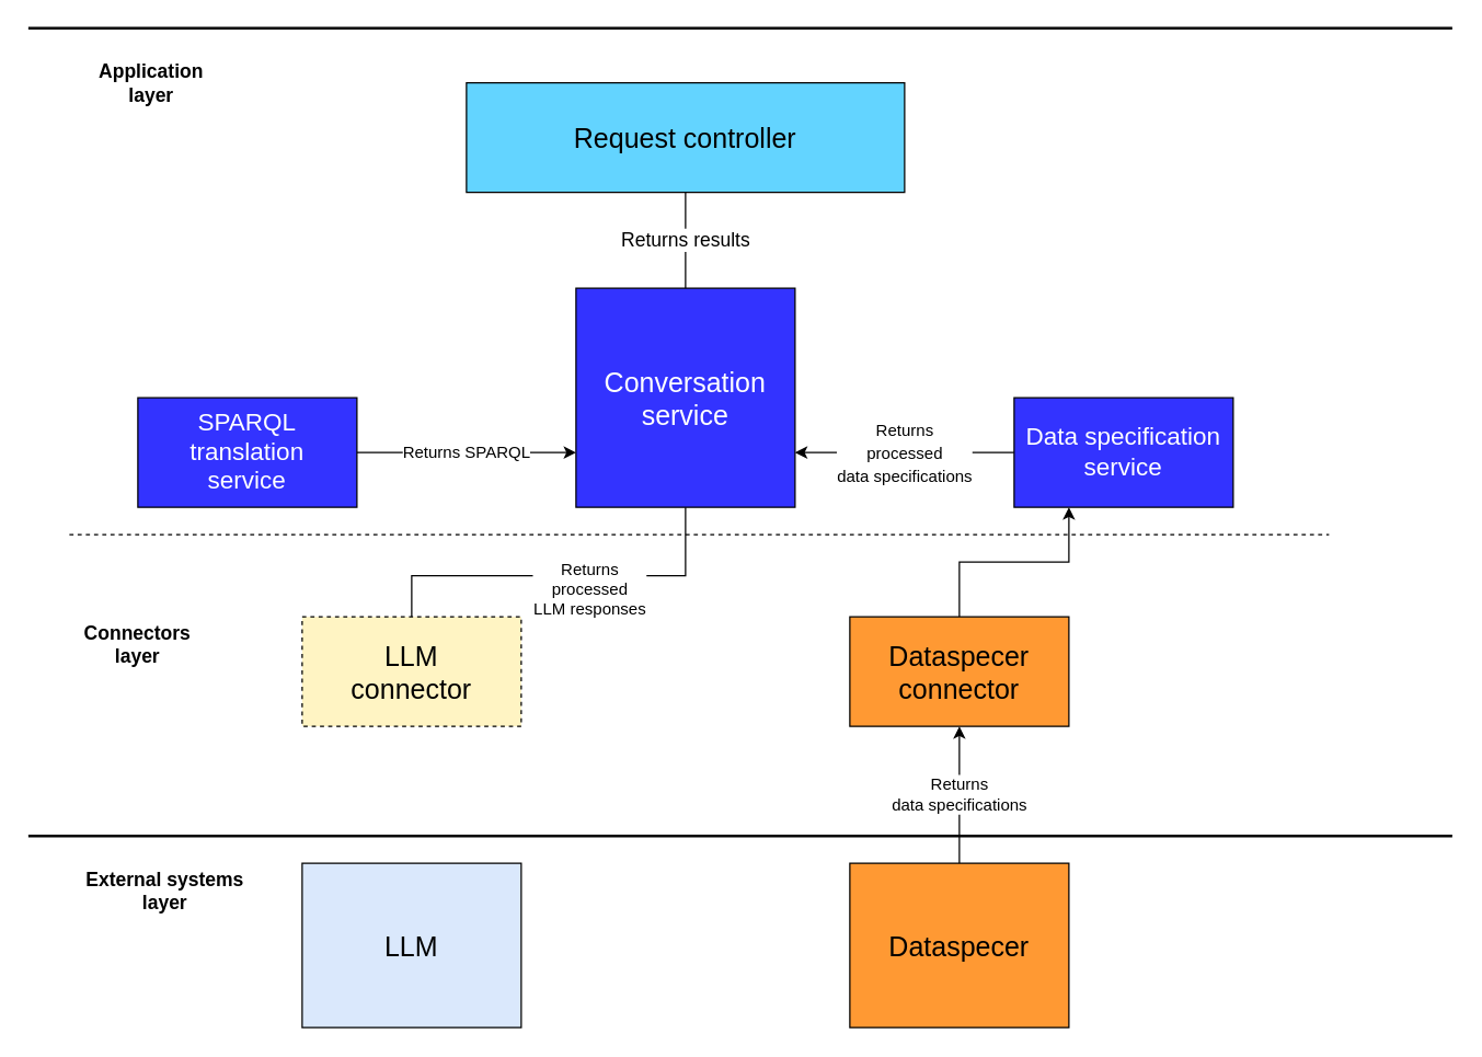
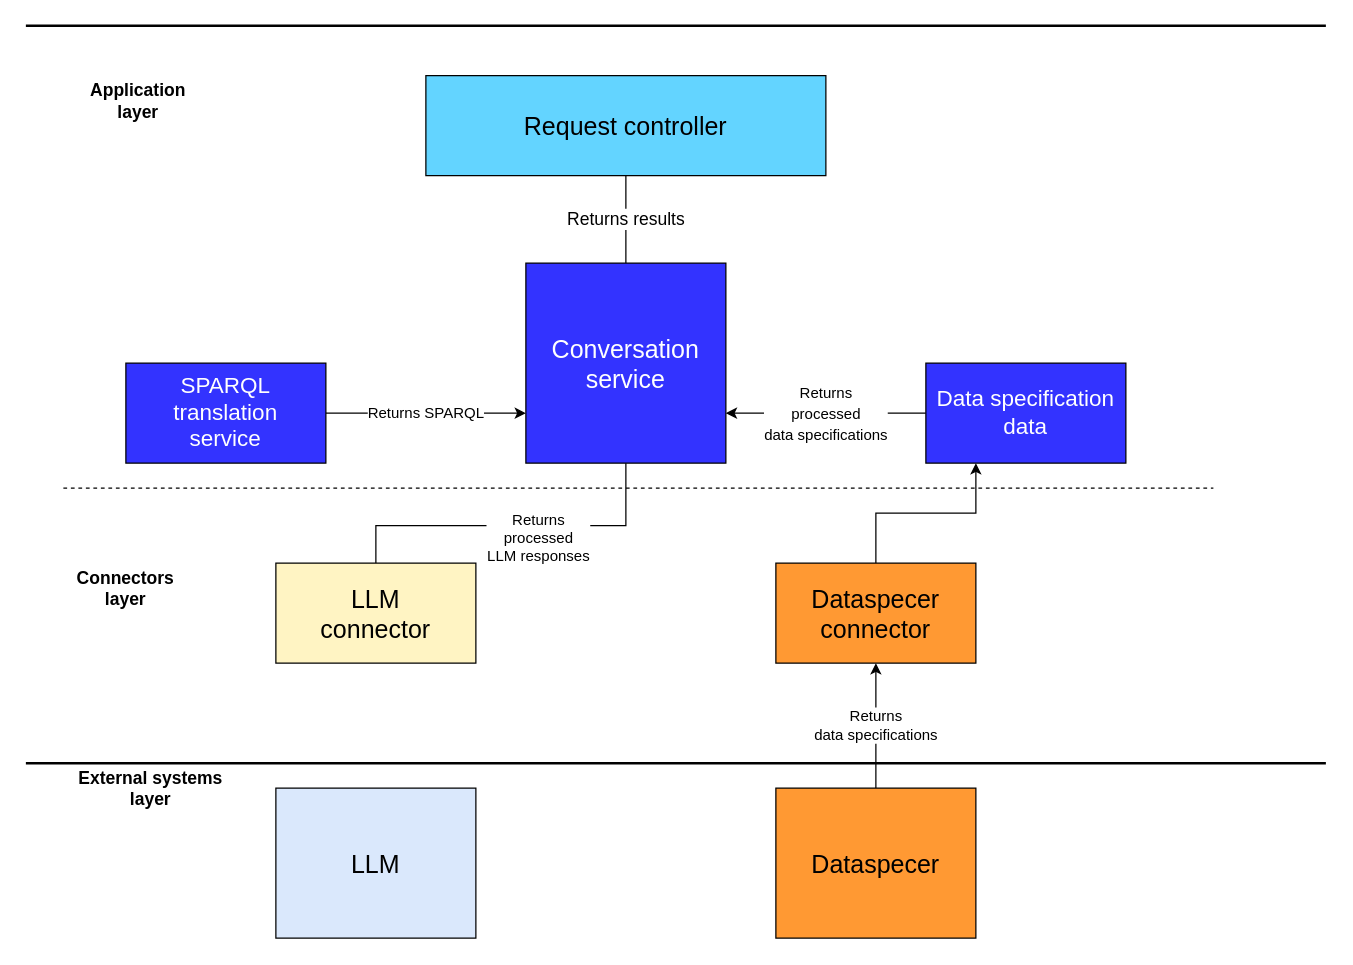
- <mxCell id="18" value="&lt;b&gt;Application&lt;/b&gt;&lt;br&gt;&lt;div&gt;&lt;b&gt;layer&lt;/b&gt;&lt;/div&gt;" style="text;strokeColor=none;align=center;fillColor=none;html=1;verticalAlign=middle;whiteSpace=wrap;rounded=0;fontSize=14;" parent="1" vertex="1"><mxGeometry x="50" y="20" width="120" height="80" as="geometry" /></mxCell>
+ <mxCell id="18" value="&lt;b&gt;Application&lt;/b&gt;&lt;br&gt;&lt;div&gt;&lt;b&gt;layer&lt;/b&gt;&lt;/div&gt;" style="text;strokeColor=none;align=center;fillColor=none;html=1;verticalAlign=middle;whiteSpace=wrap;rounded=0;fontSize=14;" parent="1" vertex="1"><mxGeometry x="50" y="40" width="120" height="80" as="geometry" /></mxCell>
- <mxCell id="9" value="&lt;font style=&quot;color: rgb(255, 255, 255);&quot;&gt;Data specification service&lt;/font&gt;" style="rounded=0;whiteSpace=wrap;html=1;fontSize=18;fillColor=#3333FF;" parent="1" vertex="1"><mxGeometry x="740" y="290" width="160" height="80" as="geometry" /></mxCell>
+ <mxCell id="9" value="&lt;font style=&quot;color: rgb(255, 255, 255);&quot;&gt;Data specification data&lt;/font&gt;" style="rounded=0;whiteSpace=wrap;html=1;fontSize=18;fillColor=#3333FF;" parent="1" vertex="1"><mxGeometry x="740" y="290" width="160" height="80" as="geometry" /></mxCell>
- <mxCell id="7" value="LLM&lt;div&gt;connector&lt;/div&gt;" style="rounded=0;whiteSpace=wrap;html=1;fontSize=20;fillColor=#FFF4C3;dashed=1;" parent="1" vertex="1"><mxGeometry x="220" y="450" width="160" height="80" as="geometry" /></mxCell>
+ <mxCell id="7" value="LLM&lt;div&gt;connector&lt;/div&gt;" style="rounded=0;whiteSpace=wrap;html=1;fontSize=20;fillColor=#FFF4C3;" parent="1" vertex="1"><mxGeometry x="220" y="450" width="160" height="80" as="geometry" /></mxCell>
- <mxCell id="19" value="&lt;b&gt;External systems&lt;/b&gt;&lt;div&gt;&lt;b&gt;layer&lt;/b&gt;&lt;/div&gt;" style="text;strokeColor=none;align=center;fillColor=none;html=1;verticalAlign=middle;whiteSpace=wrap;rounded=0;fontSize=14;" parent="1" vertex="1"><mxGeometry x="60" y="610" width="120" height="80" as="geometry" /></mxCell>
+ <mxCell id="19" value="&lt;b&gt;External systems&lt;/b&gt;&lt;div&gt;&lt;b&gt;layer&lt;/b&gt;&lt;/div&gt;" style="text;strokeColor=none;align=center;fillColor=none;html=1;verticalAlign=middle;whiteSpace=wrap;rounded=0;fontSize=14;" parent="1" vertex="1"><mxGeometry x="60" y="590" width="120" height="80" as="geometry" /></mxCell>
